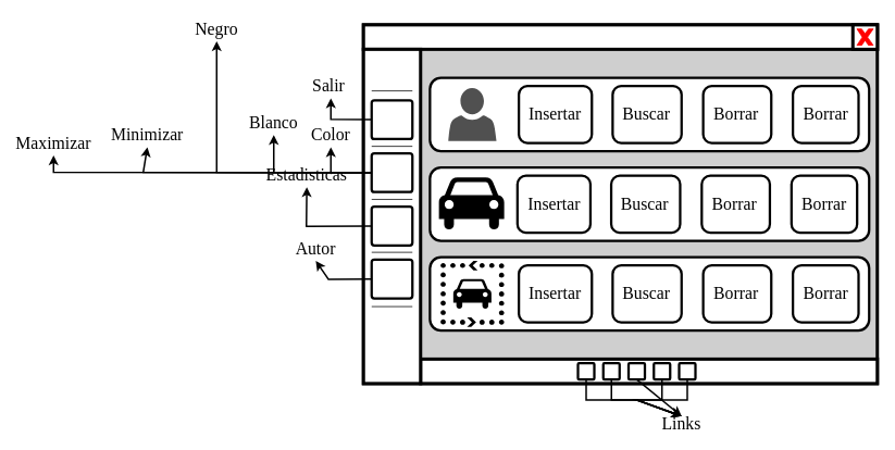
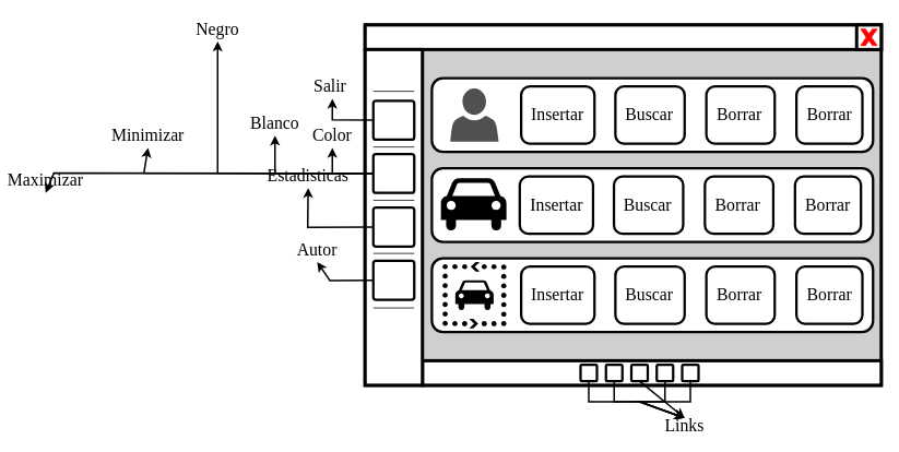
- <mxCell id="73" value="&lt;font face=&quot;Tahoma&quot; style=&quot;font-size: 21px;&quot;&gt;Maximizar&lt;/font&gt;" style="text;html=1;strokeColor=none;fillColor=none;align=center;verticalAlign=middle;whiteSpace=wrap;rounded=0;" vertex="1" parent="1"><mxGeometry x="20" y="160" width="90" height="30" as="geometry" /></mxCell>
+ <mxCell id="73" value="&lt;font face=&quot;Tahoma&quot; style=&quot;font-size: 21px;&quot;&gt;Maximizar&lt;/font&gt;" style="text;html=1;strokeColor=none;fillColor=none;align=center;verticalAlign=middle;whiteSpace=wrap;rounded=0;" vertex="1" parent="1"><mxGeometry x="10" y="205" width="90" height="30" as="geometry" /></mxCell>
